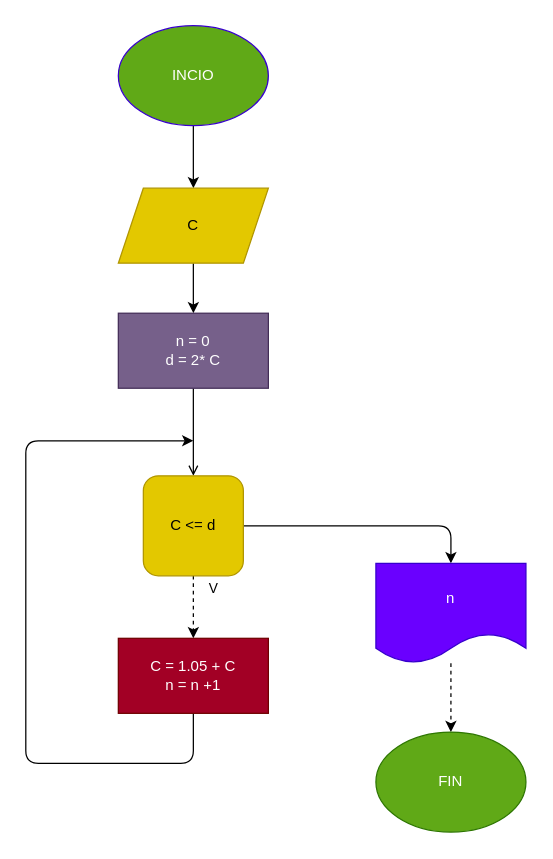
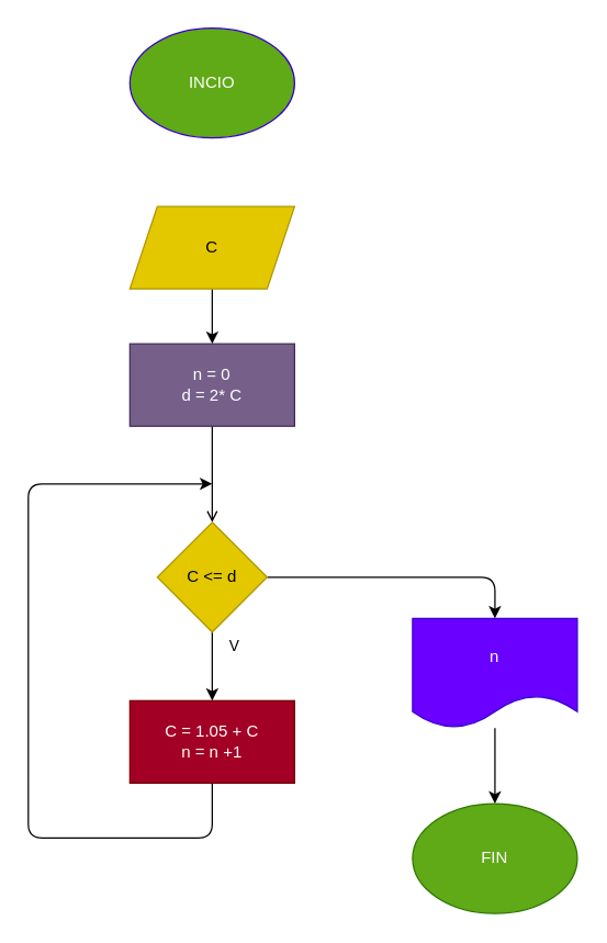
- <mxCell id="2" value="" style="edgeStyle=none;html=1;" edge="1" parent="1" source="3" target="5"><mxGeometry relative="1" as="geometry" /></mxCell>
- <mxCell id="10" value="C &amp;lt;= d" style="whiteSpace=wrap;html=1;fillColor=#e3c800;fontColor=#000000;strokeColor=#B09500;rounded=1;" vertex="1" parent="1"><mxGeometry x="114" y="380" width="80" height="80" as="geometry" /></mxCell>
+ <mxCell id="10" value="C &amp;lt;= d" style="rhombus;whiteSpace=wrap;html=1;fillColor=#e3c800;fontColor=#000000;strokeColor=#B09500;" vertex="1" parent="1"><mxGeometry x="114" y="380" width="80" height="80" as="geometry" /></mxCell>
- <mxCell id="8" value="V" style="edgeStyle=none;html=1;dashed=1;" edge="1" parent="1" source="10" target="12"><mxGeometry x="-0.6" y="16" relative="1" as="geometry"><mxPoint as="offset" /></mxGeometry></mxCell>
+ <mxCell id="8" value="V" style="edgeStyle=none;html=1;" edge="1" parent="1" source="10" target="12"><mxGeometry x="-0.6" y="16" relative="1" as="geometry"><mxPoint as="offset" /></mxGeometry></mxCell>
- <mxCell id="13" style="edgeStyle=none;html=1;dashed=1;" edge="1" parent="1" source="14" target="15"><mxGeometry relative="1" as="geometry" /></mxCell>
+ <mxCell id="13" style="edgeStyle=none;html=1;" edge="1" parent="1" source="14" target="15"><mxGeometry relative="1" as="geometry" /></mxCell>
